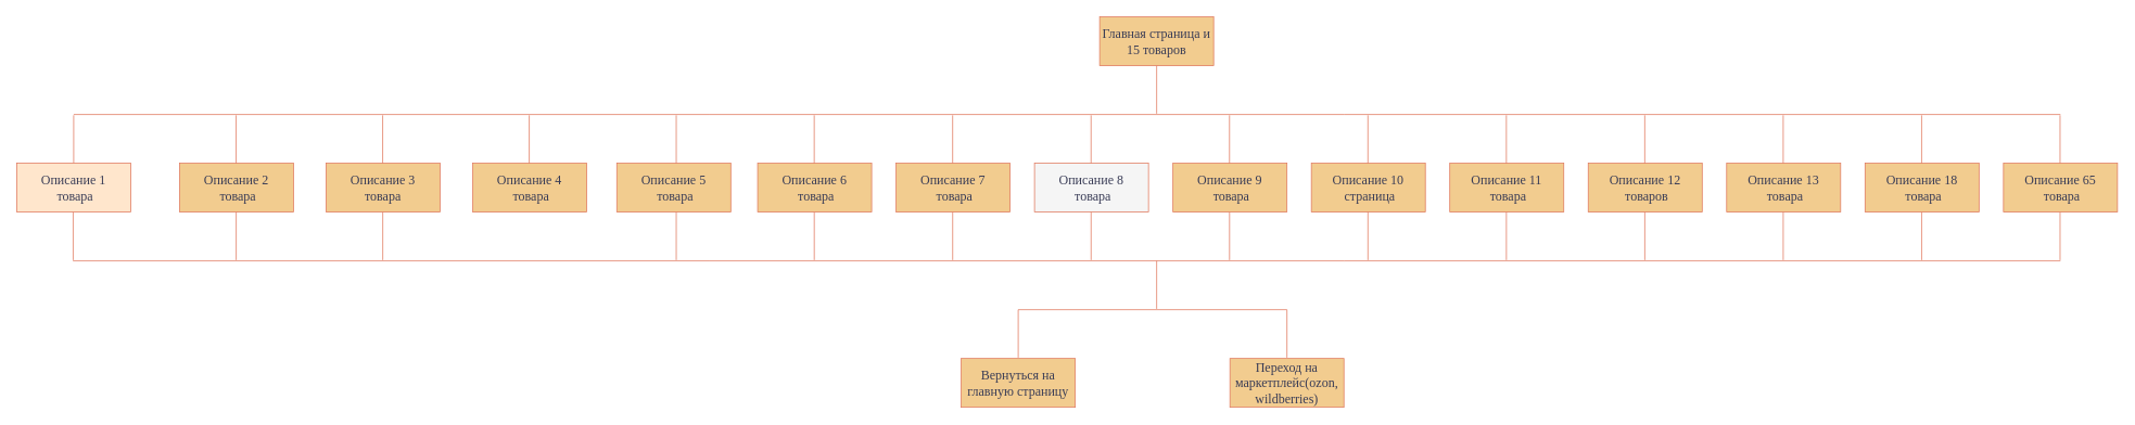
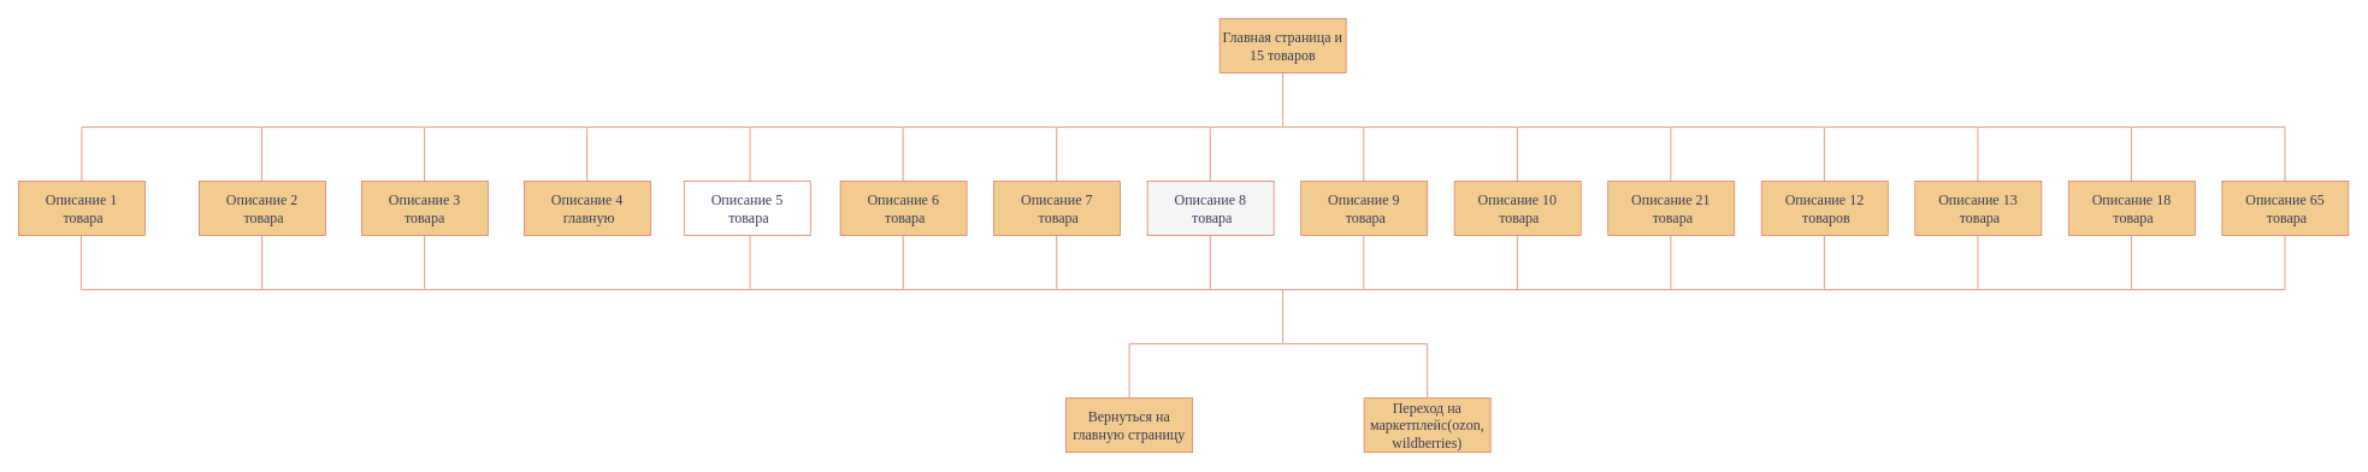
- <mxCell id="10" value="&lt;div&gt;Описание 1&lt;br&gt;&lt;/div&gt;&lt;div&gt;&amp;nbsp;товара&lt;/div&gt;" style="rounded=0;whiteSpace=wrap;html=1;fontSize=16;fontFamily=Times New Roman;labelBackgroundColor=none;fillColor=#ffe6cc;strokeColor=#E07A5F;fontColor=#393C56;" vertex="1" parent="1"><mxGeometry x="20" y="200" width="140" height="60" as="geometry" /></mxCell>
+ <mxCell id="10" value="&lt;div&gt;Описание 1&lt;br&gt;&lt;/div&gt;&lt;div&gt;&amp;nbsp;товара&lt;/div&gt;" style="rounded=0;whiteSpace=wrap;html=1;fontSize=16;fontFamily=Times New Roman;labelBackgroundColor=none;fillColor=#F2CC8F;strokeColor=#E07A5F;fontColor=#393C56;" vertex="1" parent="1"><mxGeometry x="20" y="200" width="140" height="60" as="geometry" /></mxCell>
- <mxCell id="9" value="&lt;div&gt;Описание 4&lt;br&gt;&lt;/div&gt;&lt;div&gt;&amp;nbsp;товара&lt;/div&gt;" style="rounded=0;whiteSpace=wrap;html=1;fontSize=16;fontFamily=Times New Roman;labelBackgroundColor=none;fillColor=#F2CC8F;strokeColor=#E07A5F;fontColor=#393C56;" vertex="1" parent="1"><mxGeometry x="580" y="200" width="140" height="60" as="geometry" /></mxCell>
+ <mxCell id="9" value="&lt;div&gt;Описание 4&lt;br&gt;&lt;/div&gt;&lt;div&gt;&amp;nbsp;главную&lt;/div&gt;" style="rounded=0;whiteSpace=wrap;html=1;fontSize=16;fontFamily=Times New Roman;labelBackgroundColor=none;fillColor=#F2CC8F;strokeColor=#E07A5F;fontColor=#393C56;" vertex="1" parent="1"><mxGeometry x="580" y="200" width="140" height="60" as="geometry" /></mxCell>
- <mxCell id="11" value="&lt;div&gt;Описание 5&lt;br&gt;&lt;/div&gt;&lt;div&gt;&amp;nbsp;товара&lt;/div&gt;" style="rounded=0;whiteSpace=wrap;html=1;fontSize=16;fontFamily=Times New Roman;labelBackgroundColor=none;fillColor=#F2CC8F;strokeColor=#E07A5F;fontColor=#393C56;" vertex="1" parent="1"><mxGeometry x="757" y="200" width="140" height="60" as="geometry" /></mxCell>
+ <mxCell id="11" value="&lt;div&gt;Описание 5&lt;br&gt;&lt;/div&gt;&lt;div&gt;&amp;nbsp;товара&lt;/div&gt;" style="rounded=0;whiteSpace=wrap;html=1;fontSize=16;fontFamily=Times New Roman;labelBackgroundColor=none;fillColor=#ffffff;strokeColor=#E07A5F;fontColor=#393C56;" vertex="1" parent="1"><mxGeometry x="757" y="200" width="140" height="60" as="geometry" /></mxCell>
- <mxCell id="16" value="&lt;div&gt;Описание 10&lt;br&gt;&lt;/div&gt;&lt;div&gt;&amp;nbsp;страница&lt;/div&gt;" style="rounded=0;whiteSpace=wrap;html=1;fontSize=16;fontFamily=Times New Roman;labelBackgroundColor=none;fillColor=#F2CC8F;strokeColor=#E07A5F;fontColor=#393C56;" vertex="1" parent="1"><mxGeometry x="1610" y="200" width="140" height="60" as="geometry" /></mxCell>
+ <mxCell id="16" value="&lt;div&gt;Описание 10&lt;br&gt;&lt;/div&gt;&lt;div&gt;&amp;nbsp;товара&lt;/div&gt;" style="rounded=0;whiteSpace=wrap;html=1;fontSize=16;fontFamily=Times New Roman;labelBackgroundColor=none;fillColor=#F2CC8F;strokeColor=#E07A5F;fontColor=#393C56;" vertex="1" parent="1"><mxGeometry x="1610" y="200" width="140" height="60" as="geometry" /></mxCell>
- <mxCell id="17" value="&lt;div&gt;Описание 11&lt;br&gt;&lt;/div&gt;&lt;div&gt;&amp;nbsp;товара&lt;/div&gt;" style="rounded=0;whiteSpace=wrap;html=1;fontSize=16;fontFamily=Times New Roman;labelBackgroundColor=none;fillColor=#F2CC8F;strokeColor=#E07A5F;fontColor=#393C56;" vertex="1" parent="1"><mxGeometry x="1780" y="200" width="140" height="60" as="geometry" /></mxCell>
+ <mxCell id="17" value="&lt;div&gt;Описание 21&lt;br&gt;&lt;/div&gt;&lt;div&gt;&amp;nbsp;товара&lt;/div&gt;" style="rounded=0;whiteSpace=wrap;html=1;fontSize=16;fontFamily=Times New Roman;labelBackgroundColor=none;fillColor=#F2CC8F;strokeColor=#E07A5F;fontColor=#393C56;" vertex="1" parent="1"><mxGeometry x="1780" y="200" width="140" height="60" as="geometry" /></mxCell>
